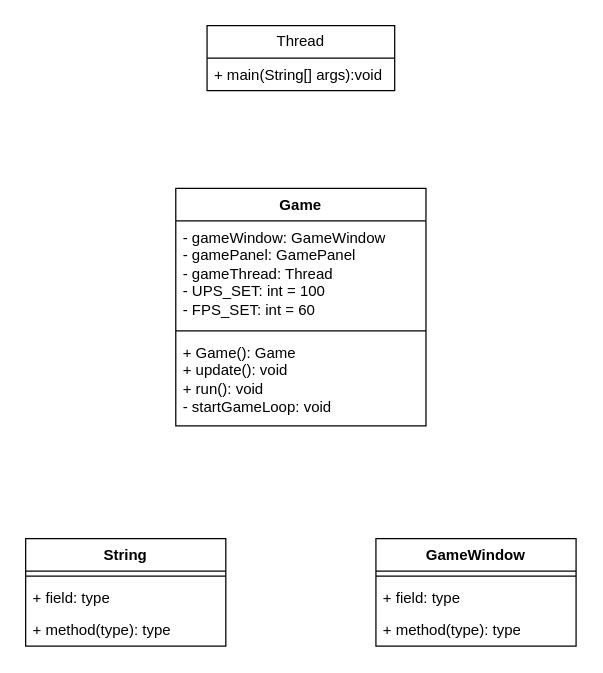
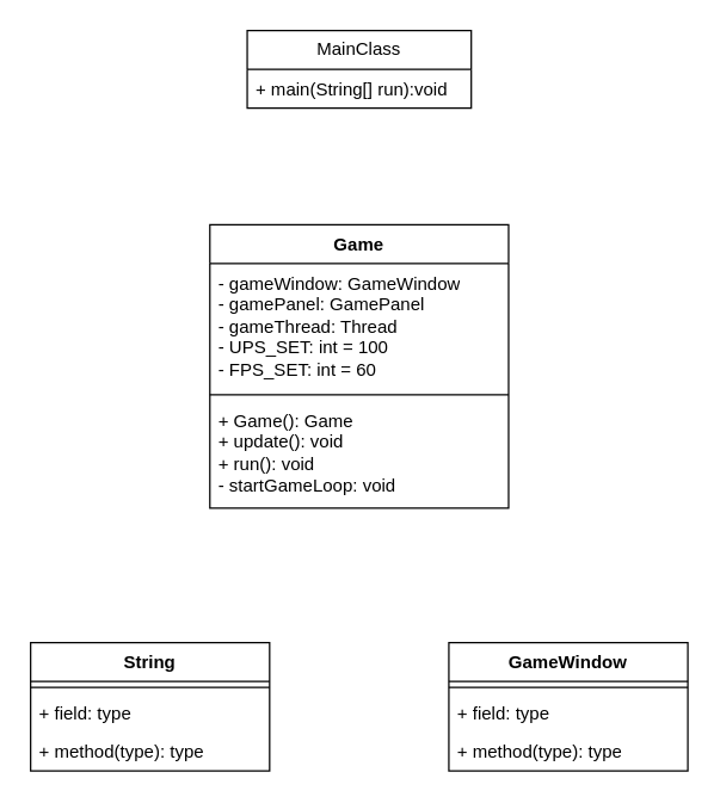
- <mxCell id="2" value="Thread" style="swimlane;fontStyle=0;childLayout=stackLayout;horizontal=1;startSize=26;fillColor=none;horizontalStack=0;resizeParent=1;resizeParentMax=0;resizeLast=0;collapsible=1;marginBottom=0;whiteSpace=wrap;html=1;" vertex="1" parent="1"><mxGeometry x="165" y="20" width="150" height="52" as="geometry"><mxRectangle x="300" y="160" width="100" height="30" as="alternateBounds" /></mxGeometry></mxCell>
+ <mxCell id="2" value="MainClass" style="swimlane;fontStyle=0;childLayout=stackLayout;horizontal=1;startSize=26;fillColor=none;horizontalStack=0;resizeParent=1;resizeParentMax=0;resizeLast=0;collapsible=1;marginBottom=0;whiteSpace=wrap;html=1;" vertex="1" parent="1"><mxGeometry x="165" y="20" width="150" height="52" as="geometry"><mxRectangle x="300" y="160" width="100" height="30" as="alternateBounds" /></mxGeometry></mxCell>
- <mxCell id="3" value="+ main(String[] args):void" style="text;strokeColor=none;fillColor=none;align=left;verticalAlign=top;spacingLeft=4;spacingRight=4;overflow=hidden;rotatable=0;points=[[0,0.5],[1,0.5]];portConstraint=eastwest;whiteSpace=wrap;html=1;" vertex="1" parent="2"><mxGeometry y="26" width="150" height="26" as="geometry" /></mxCell>
+ <mxCell id="3" value="+ main(String[] run):void" style="text;strokeColor=none;fillColor=none;align=left;verticalAlign=top;spacingLeft=4;spacingRight=4;overflow=hidden;rotatable=0;points=[[0,0.5],[1,0.5]];portConstraint=eastwest;whiteSpace=wrap;html=1;" vertex="1" parent="2"><mxGeometry y="26" width="150" height="26" as="geometry" /></mxCell>
